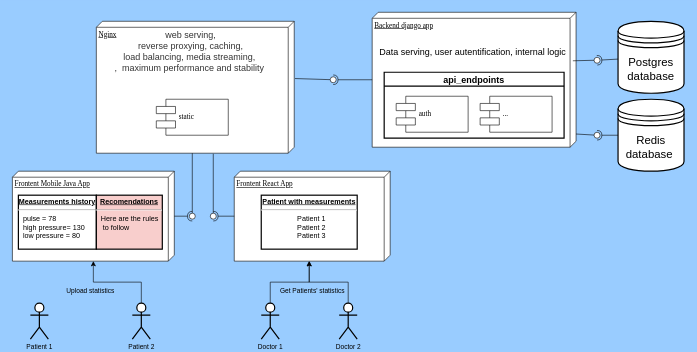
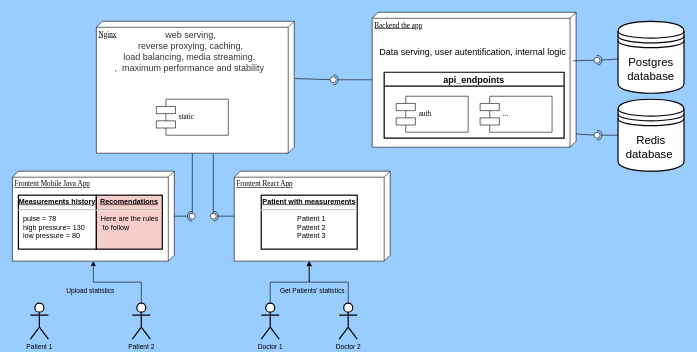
- <mxCell id="3" value="Backend django app" style="verticalAlign=top;align=left;spacingTop=8;spacingLeft=2;spacingRight=12;shape=cube;size=10;direction=south;fontStyle=4;html=1;rounded=0;shadow=0;comic=0;labelBackgroundColor=none;strokeWidth=1;fontFamily=Verdana;fontSize=12" parent="1" vertex="1"><mxGeometry x="620" y="20" width="340" height="225" as="geometry" /></mxCell>
+ <mxCell id="3" value="Backend the app" style="verticalAlign=top;align=left;spacingTop=8;spacingLeft=2;spacingRight=12;shape=cube;size=10;direction=south;fontStyle=4;html=1;rounded=0;shadow=0;comic=0;labelBackgroundColor=none;strokeWidth=1;fontFamily=Verdana;fontSize=12" parent="1" vertex="1"><mxGeometry x="620" y="20" width="340" height="225" as="geometry" /></mxCell>
